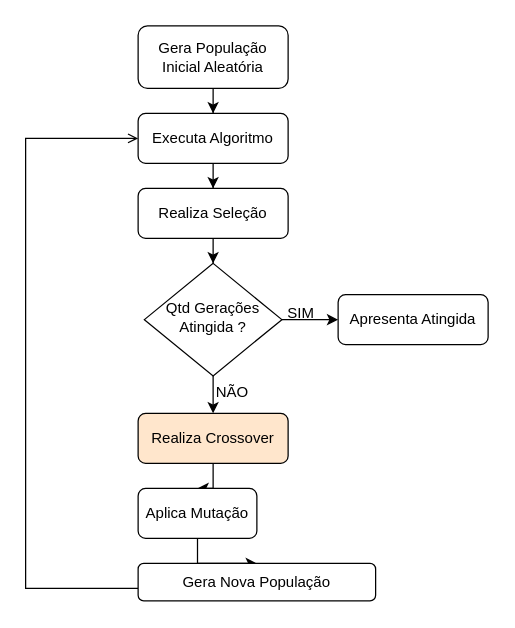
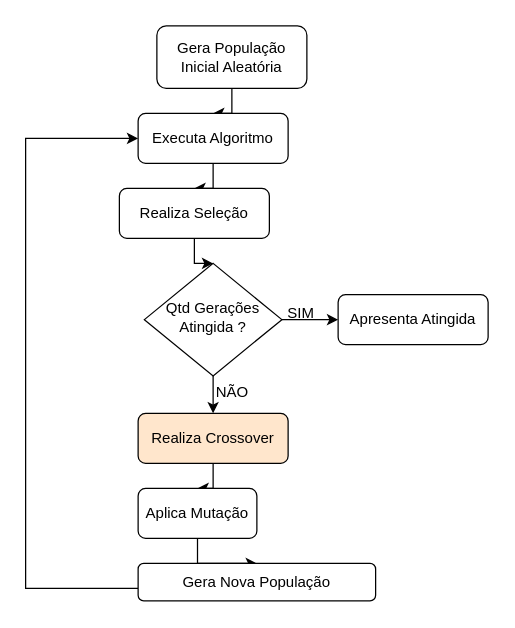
- <mxCell id="3" value="Gera População Inicial Aleatória" style="rounded=1;whiteSpace=wrap;html=1;fontSize=12;glass=0;strokeWidth=1;shadow=0;" parent="1" vertex="1"><mxGeometry x="110" y="20" width="120" height="50" as="geometry" /></mxCell>
+ <mxCell id="3" value="Gera População Inicial Aleatória" style="rounded=1;whiteSpace=wrap;html=1;fontSize=12;glass=0;strokeWidth=1;shadow=0;" parent="1" vertex="1"><mxGeometry x="125" y="20" width="120" height="50" as="geometry" /></mxCell>
- <mxCell id="12" style="edgeStyle=orthogonalEdgeStyle;rounded=0;orthogonalLoop=1;jettySize=auto;html=1;entryX=0;entryY=0.5;entryDx=0;entryDy=0;endArrow=open;" edge="1" parent="1" source="13" target="5"><mxGeometry relative="1" as="geometry"><Array as="points"><mxPoint x="20" y="470" /><mxPoint x="20" y="110" /></Array></mxGeometry></mxCell>
+ <mxCell id="12" style="edgeStyle=orthogonalEdgeStyle;rounded=0;orthogonalLoop=1;jettySize=auto;html=1;entryX=0;entryY=0.5;entryDx=0;entryDy=0;" edge="1" parent="1" source="13" target="5"><mxGeometry relative="1" as="geometry"><Array as="points"><mxPoint x="20" y="470" /><mxPoint x="20" y="110" /></Array></mxGeometry></mxCell>
- <mxCell id="7" value="Realiza Seleção" style="rounded=1;whiteSpace=wrap;html=1;fontSize=12;glass=0;strokeWidth=1;shadow=0;" vertex="1" parent="1"><mxGeometry x="110" y="150" width="120" height="40" as="geometry" /></mxCell>
+ <mxCell id="7" value="Realiza Seleção" style="rounded=1;whiteSpace=wrap;html=1;fontSize=12;glass=0;strokeWidth=1;shadow=0;" vertex="1" parent="1"><mxGeometry x="95" y="150" width="120" height="40" as="geometry" /></mxCell>
